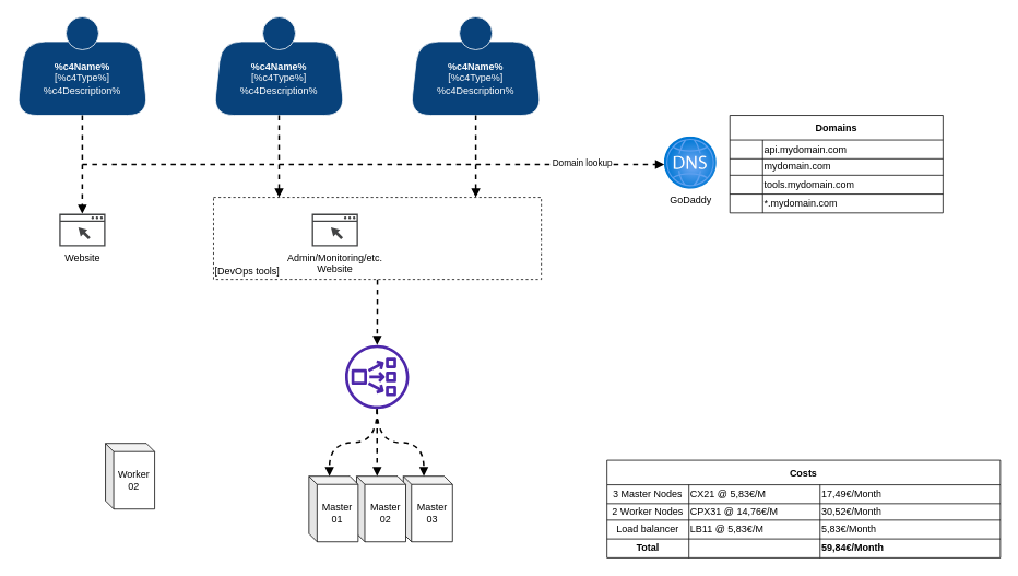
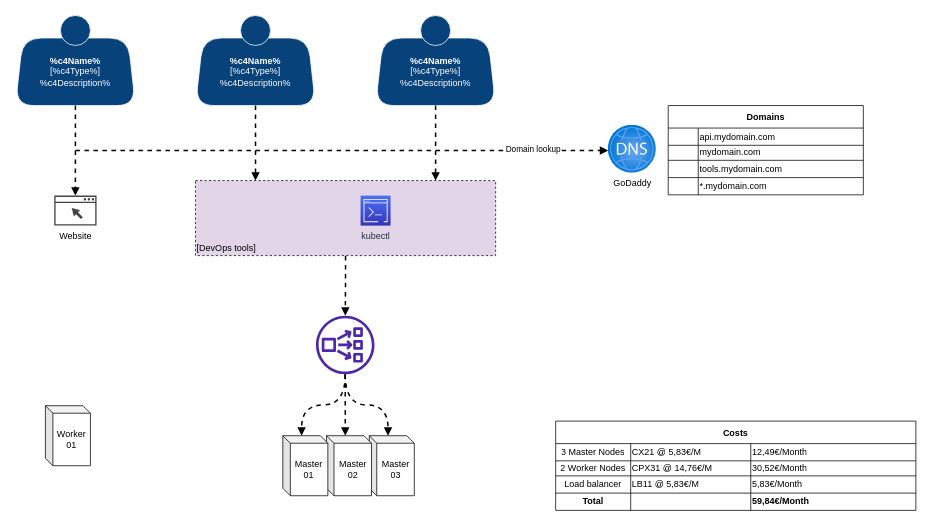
- <mxCell id="31" value="Admin/Monitoring/etc.&lt;br&gt;Website" style="sketch=0;pointerEvents=1;shadow=0;dashed=0;html=1;strokeColor=none;fillColor=#434445;aspect=fixed;labelPosition=center;verticalLabelPosition=bottom;verticalAlign=top;align=center;outlineConnect=0;shape=mxgraph.vvd.web_browser;" vertex="1" parent="1"><mxGeometry x="380" y="260" width="56.34" height="40" as="geometry" /></mxCell>
+ <mxCell id="16" value="kubectl" style="sketch=0;points=[[0,0,0],[0.25,0,0],[0.5,0,0],[0.75,0,0],[1,0,0],[0,1,0],[0.25,1,0],[0.5,1,0],[0.75,1,0],[1,1,0],[0,0.25,0],[0,0.5,0],[0,0.75,0],[1,0.25,0],[1,0.5,0],[1,0.75,0]];outlineConnect=0;fontColor=#232F3E;gradientColor=#4D72F3;gradientDirection=north;fillColor=#3334B9;strokeColor=#ffffff;dashed=0;verticalLabelPosition=bottom;verticalAlign=top;align=center;html=1;fontSize=12;fontStyle=0;aspect=fixed;shape=mxgraph.aws4.resourceIcon;resIcon=mxgraph.aws4.command_line_interface;" vertex="1" parent="1"><mxGeometry x="480" y="260" width="40" height="40" as="geometry" /></mxCell>
- <mxCell id="4" value="&lt;div style=&quot;text-align: left&quot;&gt;&lt;/div&gt;&lt;div style=&quot;text-align: left&quot;&gt;[DevOps tools]&lt;/div&gt;" style="rounded=0;whiteSpace=wrap;html=1;labelBackgroundColor=none;fillColor=#ffffff;fontColor=#000000;align=left;arcSize=5;strokeColor=#000000;verticalAlign=bottom;metaEdit=1;metaData={&quot;c4Type&quot;:{&quot;editable&quot;:false}};points=[[0.25,0,0],[0.5,0,0],[0.75,0,0],[1,0.25,0],[1,0.5,0],[1,0.75,0],[0.75,1,0],[0.5,1,0],[0.25,1,0],[0,0.75,0],[0,0.5,0],[0,0.25,0]];rotatable=0;dashed=1;" vertex="1" parent="1"><mxGeometry x="260" y="240" width="400" height="100" as="geometry" /></mxCell>
+ <mxCell id="4" value="&lt;div style=&quot;text-align: left&quot;&gt;&lt;/div&gt;&lt;div style=&quot;text-align: left&quot;&gt;[DevOps tools]&lt;/div&gt;" style="rounded=0;whiteSpace=wrap;html=1;labelBackgroundColor=none;fillColor=#e1d5e7;fontColor=#000000;align=left;arcSize=5;strokeColor=#000000;verticalAlign=bottom;metaEdit=1;metaData={&quot;c4Type&quot;:{&quot;editable&quot;:false}};points=[[0.25,0,0],[0.5,0,0],[0.75,0,0],[1,0.25,0],[1,0.5,0],[1,0.75,0],[0.75,1,0],[0.5,1,0],[0.25,1,0],[0,0.75,0],[0,0.5,0],[0,0.25,0]];rotatable=0;dashed=1;" vertex="1" parent="1"><mxGeometry x="260" y="240" width="400" height="100" as="geometry" /></mxCell>
+ <mxCell id="36" value="Worker&lt;br&gt;01" style="shape=cube;whiteSpace=wrap;html=1;boundedLbl=1;backgroundOutline=1;darkOpacity=0.05;darkOpacity2=0.1;size=10;" vertex="1" parent="1"><mxGeometry x="60" y="540" width="60" height="80" as="geometry" /></mxCell>
- <mxCell id="38" value="Worker&lt;br&gt;02" style="shape=cube;whiteSpace=wrap;html=1;boundedLbl=1;backgroundOutline=1;darkOpacity=0.05;darkOpacity2=0.1;size=10;" vertex="1" parent="1"><mxGeometry x="128.17" y="540" width="60" height="80" as="geometry" /></mxCell>
- <mxCell id="48" value="17,49€/Month" style="shape=partialRectangle;html=1;whiteSpace=wrap;connectable=0;fillColor=none;top=0;left=0;bottom=0;right=0;overflow=hidden;align=left;" vertex="1" parent="45"><mxGeometry x="260" width="220" height="23" as="geometry"><mxRectangle width="220" height="23" as="alternateBounds" /></mxGeometry></mxCell>
+ <mxCell id="48" value="12,49€/Month" style="shape=partialRectangle;html=1;whiteSpace=wrap;connectable=0;fillColor=none;top=0;left=0;bottom=0;right=0;overflow=hidden;align=left;" vertex="1" parent="45"><mxGeometry x="260" width="220" height="23" as="geometry"><mxRectangle width="220" height="23" as="alternateBounds" /></mxGeometry></mxCell>
